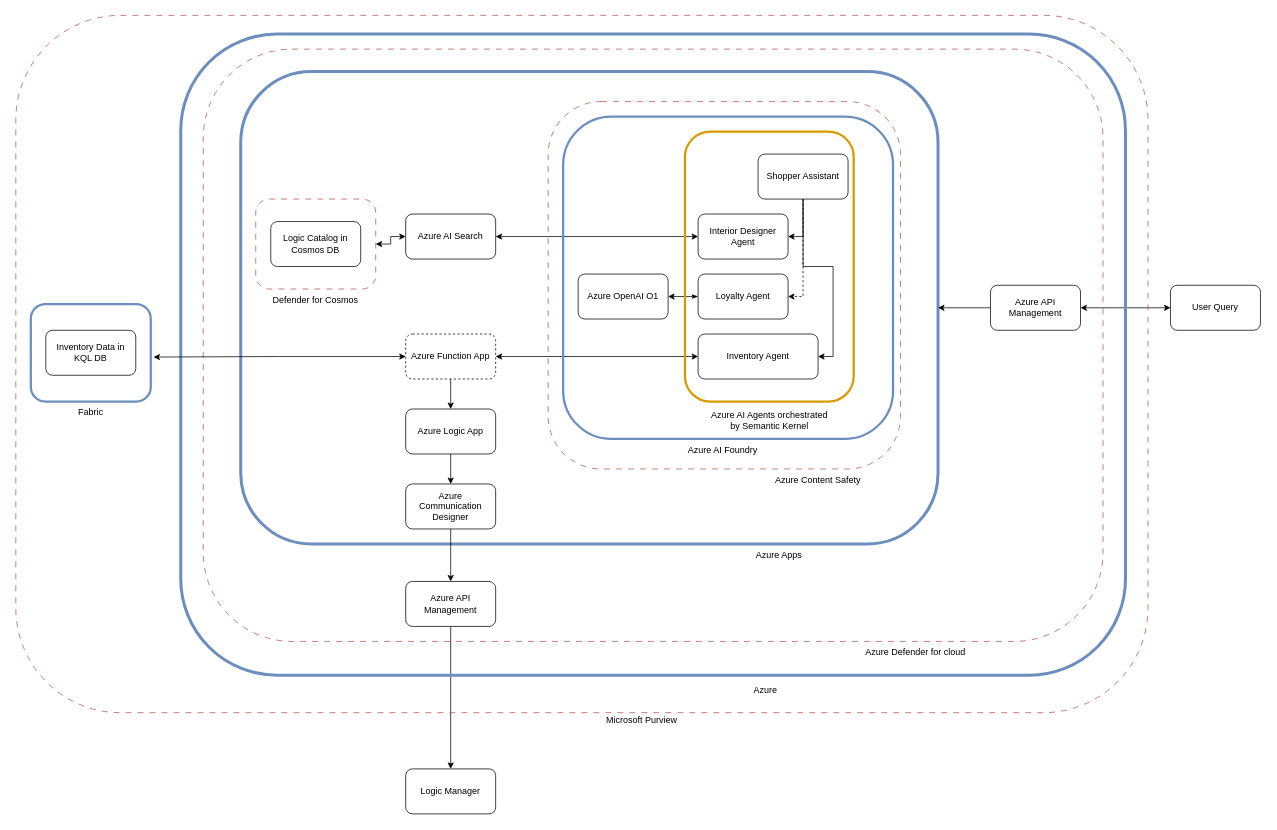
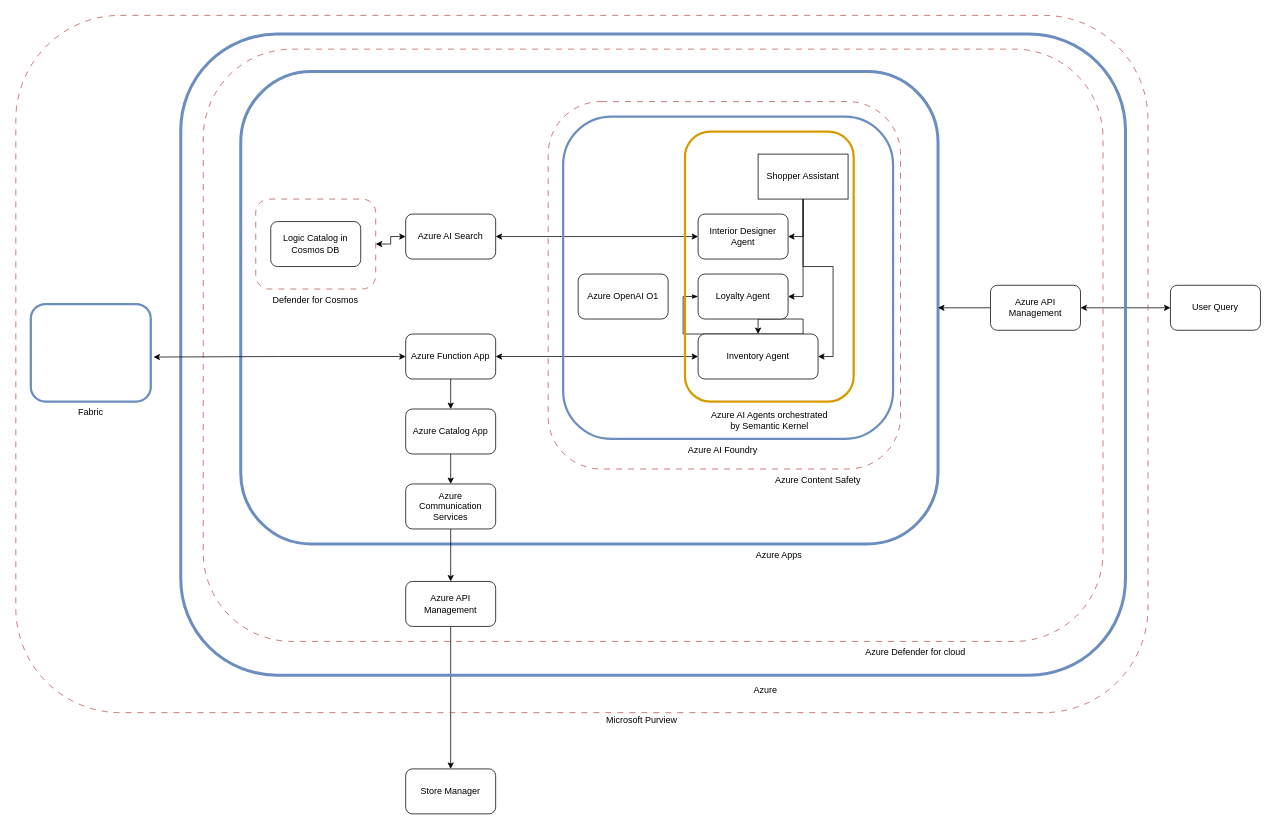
- <mxCell id="21" value="Shopper Assistant" style="rounded=1;whiteSpace=wrap;html=1;container=0;" vertex="1" parent="1"><mxGeometry x="1010" y="205" width="120" height="60" as="geometry" /></mxCell>
+ <mxCell id="21" value="Shopper Assistant" style="whiteSpace=wrap;html=1;container=0;rounded=0;" vertex="1" parent="1"><mxGeometry x="1010" y="205" width="120" height="60" as="geometry" /></mxCell>
- <mxCell id="19" style="edgeStyle=orthogonalEdgeStyle;rounded=0;orthogonalLoop=1;jettySize=auto;html=1;exitX=0.5;exitY=1;exitDx=0;exitDy=0;entryX=1;entryY=0.5;entryDx=0;entryDy=0;dashed=1;" edge="1" parent="1" source="21" target="25"><mxGeometry relative="1" as="geometry" /></mxCell>
+ <mxCell id="19" style="edgeStyle=orthogonalEdgeStyle;rounded=0;orthogonalLoop=1;jettySize=auto;html=1;exitX=0.5;exitY=1;exitDx=0;exitDy=0;entryX=1;entryY=0.5;entryDx=0;entryDy=0;" edge="1" parent="1" source="21" target="25"><mxGeometry relative="1" as="geometry" /></mxCell>
- <mxCell id="24" style="edgeStyle=orthogonalEdgeStyle;rounded=0;orthogonalLoop=1;jettySize=auto;html=1;exitX=0;exitY=0.5;exitDx=0;exitDy=0;entryX=1;entryY=0.5;entryDx=0;entryDy=0;strokeColor=default;startArrow=classicThin;startFill=1;" edge="1" parent="1" source="25" target="17"><mxGeometry relative="1" as="geometry" /></mxCell>
+ <mxCell id="24" style="edgeStyle=orthogonalEdgeStyle;rounded=0;orthogonalLoop=1;jettySize=auto;html=1;exitX=0;exitY=0.5;exitDx=0;exitDy=0;strokeColor=default;startArrow=classicThin;startFill=1;" edge="1" parent="1" source="25" target="27"><mxGeometry relative="1" as="geometry" /></mxCell>
- <mxCell id="11" value="Inventory Data in KQL DB" style="rounded=1;whiteSpace=wrap;html=1;" vertex="1" parent="10"><mxGeometry x="20" y="35" width="120" height="60" as="geometry" /></mxCell>
- <mxCell id="3" value="Azure Function App" style="rounded=1;whiteSpace=wrap;html=1;dashed=1;" vertex="1" parent="1"><mxGeometry x="540" y="445" width="120" height="60" as="geometry" /></mxCell>
+ <mxCell id="3" value="Azure Function App" style="rounded=1;whiteSpace=wrap;html=1;" vertex="1" parent="1"><mxGeometry x="540" y="445" width="120" height="60" as="geometry" /></mxCell>
- <mxCell id="6" value="Azure Logic App" style="rounded=1;whiteSpace=wrap;html=1;" vertex="1" parent="1"><mxGeometry x="540" y="545" width="120" height="60" as="geometry" /></mxCell>
+ <mxCell id="6" value="Azure Catalog App" style="rounded=1;whiteSpace=wrap;html=1;" vertex="1" parent="1"><mxGeometry x="540" y="545" width="120" height="60" as="geometry" /></mxCell>
- <mxCell id="8" value="Azure Communication Designer" style="rounded=1;whiteSpace=wrap;html=1;" vertex="1" parent="1"><mxGeometry x="540" y="645" width="120" height="60" as="geometry" /></mxCell>
+ <mxCell id="8" value="Azure Communication Services" style="rounded=1;whiteSpace=wrap;html=1;" vertex="1" parent="1"><mxGeometry x="540" y="645" width="120" height="60" as="geometry" /></mxCell>
- <mxCell id="9" value="Logic Manager" style="rounded=1;whiteSpace=wrap;html=1;" vertex="1" parent="1"><mxGeometry x="540" y="1025" width="120" height="60" as="geometry" /></mxCell>
+ <mxCell id="9" value="Store Manager" style="rounded=1;whiteSpace=wrap;html=1;" vertex="1" parent="1"><mxGeometry x="540" y="1025" width="120" height="60" as="geometry" /></mxCell>
